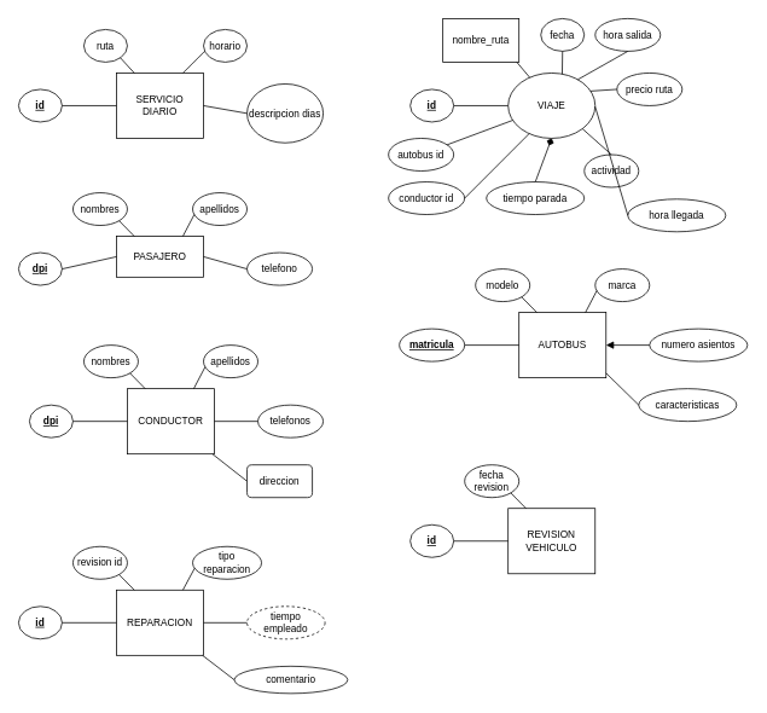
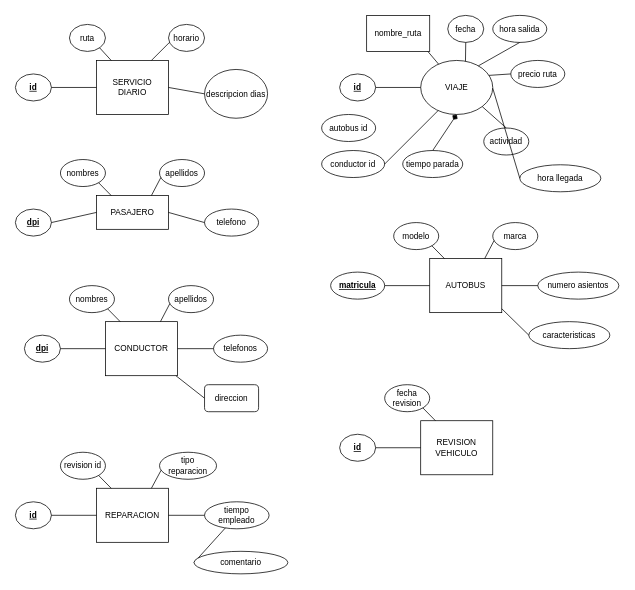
- <mxCell id="31" value="" style="html=1;jettySize=18;fontSize=11;strokeOpacity=100;rounded=0;startArrow=none;;endArrow=none;;exitX=0.909;exitY=0.193;exitPerimeter=1;entryX=-0.006;entryY=0.753;entryPerimeter=1;" parent="1" source="22" target="11" edge="1"><mxGeometry width="100" height="100" relative="1" as="geometry"><Array as="points" /></mxGeometry></mxCell>
- <mxCell id="21" value="tiempo parada" style="html=1;whiteSpace=wrap;ellipse;fontSize=11;fontColor=#000000;align=center;spacing=3;strokeOpacity=100;fillOpacity=100;fillColor=#ffffff;" parent="1" vertex="1" zOrder="25"><mxGeometry x="536" y="200" width="108" height="36" as="geometry" /></mxCell>
+ <mxCell id="21" value="tiempo parada" style="html=1;whiteSpace=wrap;ellipse;fontSize=11;fontColor=#000000;align=center;spacing=3;strokeOpacity=100;fillOpacity=100;fillColor=#ffffff;" parent="1" vertex="1" zOrder="25"><mxGeometry x="536" y="200" width="80" height="36" as="geometry" /></mxCell>
- <mxCell id="47" value="" style="html=1;jettySize=18;fontSize=11;strokeOpacity=100;rounded=0;startArrow=none;endArrow=block;exitX=-0.006;exitY=0.5;exitPerimeter=1;entryX=1.006;entryY=0.5;entryPerimeter=1;" parent="1" source="46" target="41" edge="1"><mxGeometry width="100" height="100" relative="1" as="geometry"><Array as="points" /></mxGeometry></mxCell>
+ <mxCell id="47" value="" style="html=1;jettySize=18;fontSize=11;strokeOpacity=100;rounded=0;startArrow=none;;endArrow=none;;exitX=-0.006;exitY=0.5;exitPerimeter=1;entryX=1.006;entryY=0.5;entryPerimeter=1;" parent="1" source="46" target="41" edge="1"><mxGeometry width="100" height="100" relative="1" as="geometry"><Array as="points" /></mxGeometry></mxCell>
- <mxCell id="73" value="tiempo empleado" style="html=1;whiteSpace=wrap;ellipse;fontSize=11;fontColor=#000000;align=center;spacing=3;strokeOpacity=100;fillOpacity=100;fillColor=#ffffff;dashed=1;" vertex="1" zOrder="63" parent="1"><mxGeometry x="272" y="668" width="86" height="36" as="geometry" /></mxCell>
+ <mxCell id="73" value="tiempo empleado" style="html=1;whiteSpace=wrap;ellipse;fontSize=11;fontColor=#000000;align=center;spacing=3;strokeOpacity=100;fillOpacity=100;fillColor=#ffffff;" vertex="1" zOrder="63" parent="1"><mxGeometry x="272" y="668" width="86" height="36" as="geometry" /></mxCell>
- <mxCell id="77" style="rounded=0;orthogonalLoop=1;jettySize=auto;html=1;exitX=0;exitY=0.5;exitDx=0;exitDy=0;endArrow=none;endFill=0;" edge="1" parent="1" source="78" target="68"><mxGeometry relative="1" as="geometry"><mxPoint x="226" y="724" as="targetPoint" /></mxGeometry></mxCell>
+ <mxCell id="77" style="rounded=0;orthogonalLoop=1;jettySize=auto;html=1;exitX=0;exitY=0.5;exitDx=0;exitDy=0;endArrow=none;endFill=0;" edge="1" parent="1" source="78" target="73"><mxGeometry relative="1" as="geometry"><mxPoint x="226" y="724" as="targetPoint" /></mxGeometry></mxCell>
